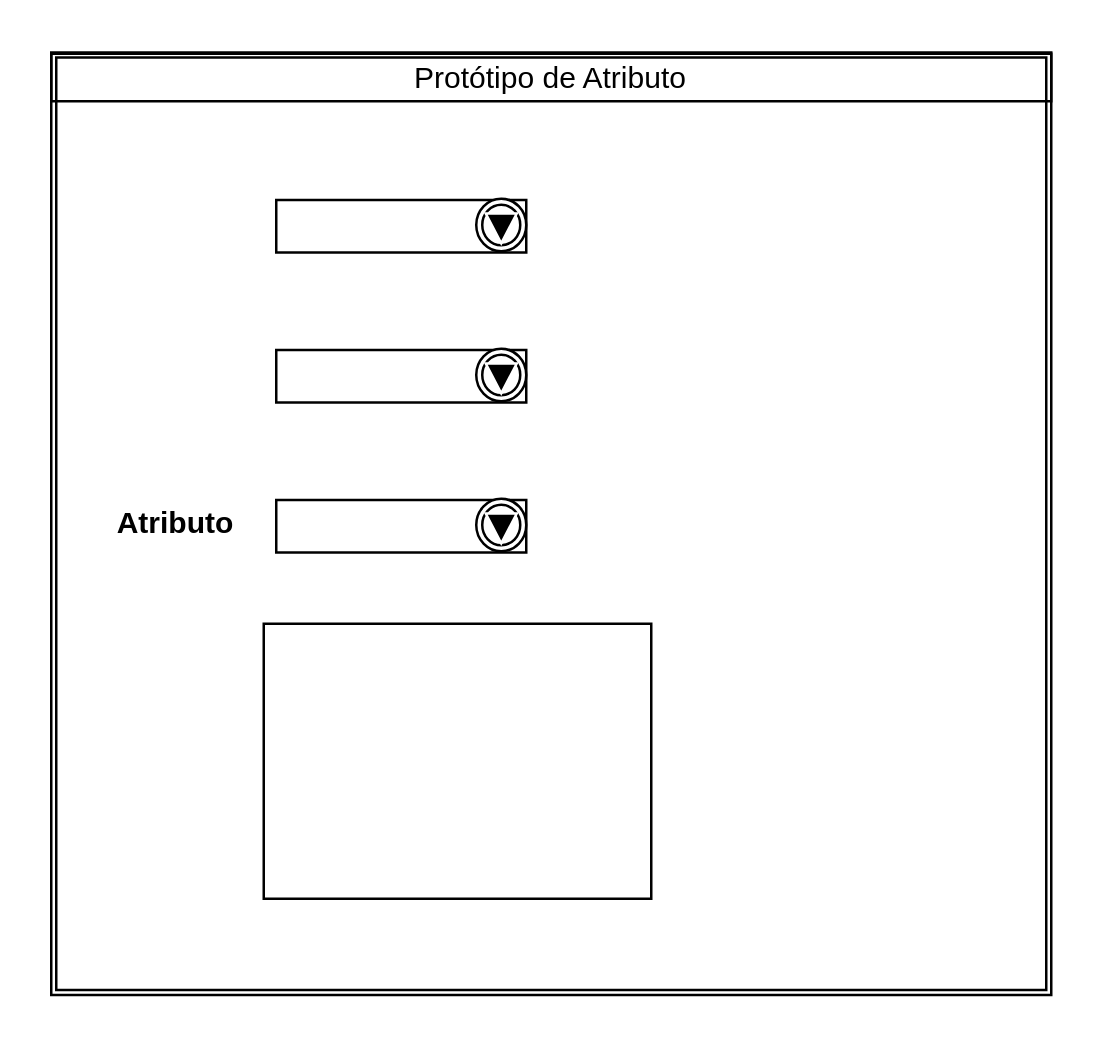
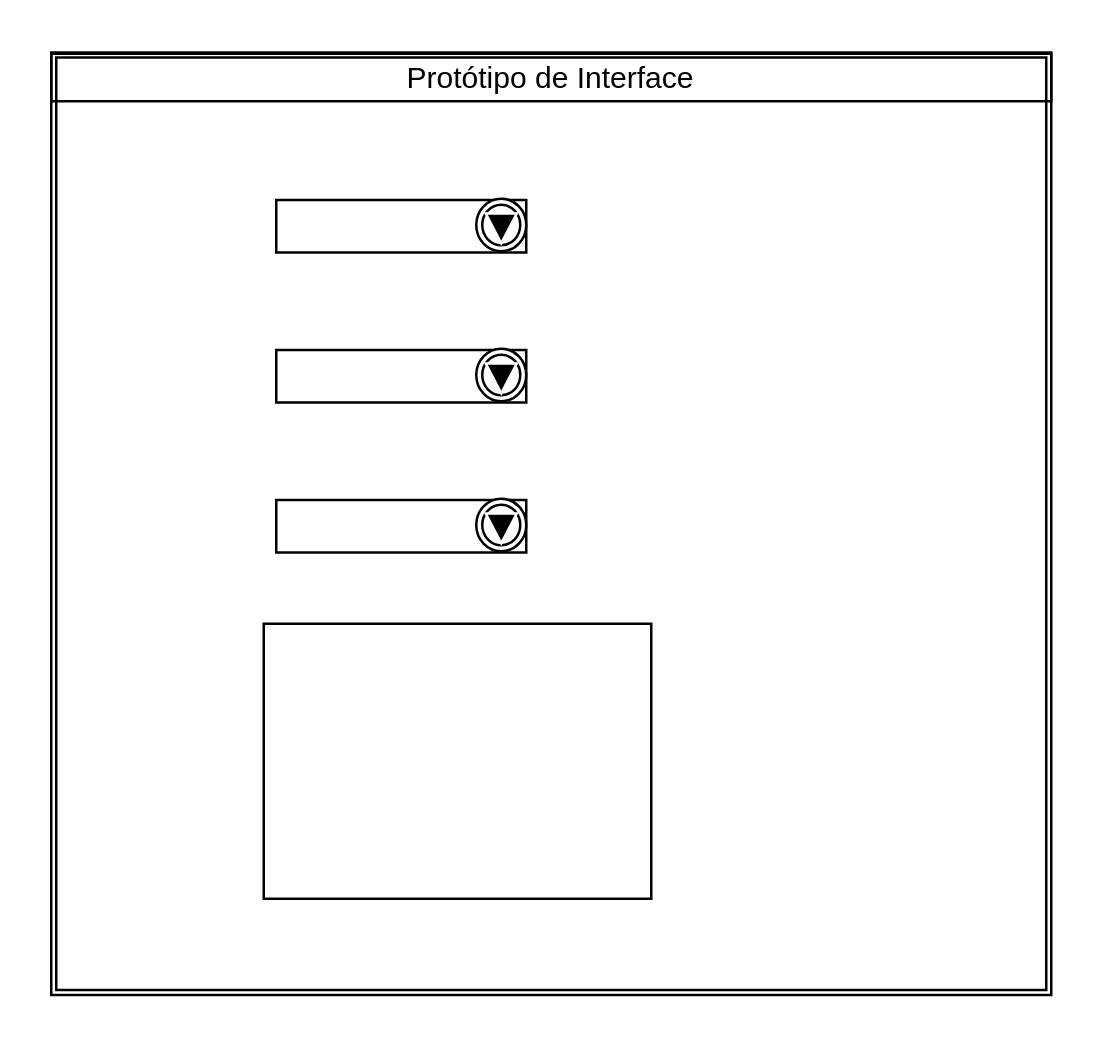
- <mxCell id="11" value="Protótipo de Atributo" style="text;html=1;strokeColor=#000000;fillColor=none;align=center;verticalAlign=middle;whiteSpace=wrap;rounded=0;" vertex="1" parent="1"><mxGeometry x="20" y="21" width="400" height="19" as="geometry" /></mxCell>
+ <mxCell id="11" value="Protótipo de Interface" style="text;html=1;strokeColor=#000000;fillColor=none;align=center;verticalAlign=middle;whiteSpace=wrap;rounded=0;" vertex="1" parent="1"><mxGeometry x="20" y="21" width="400" height="19" as="geometry" /></mxCell>
- <mxCell id="8" value="Atributo" style="text;html=1;strokeColor=none;fillColor=none;align=center;verticalAlign=middle;whiteSpace=wrap;rounded=0;fontStyle=1" vertex="1" parent="1"><mxGeometry x="50" y="199" width="40" height="20" as="geometry" /></mxCell>
